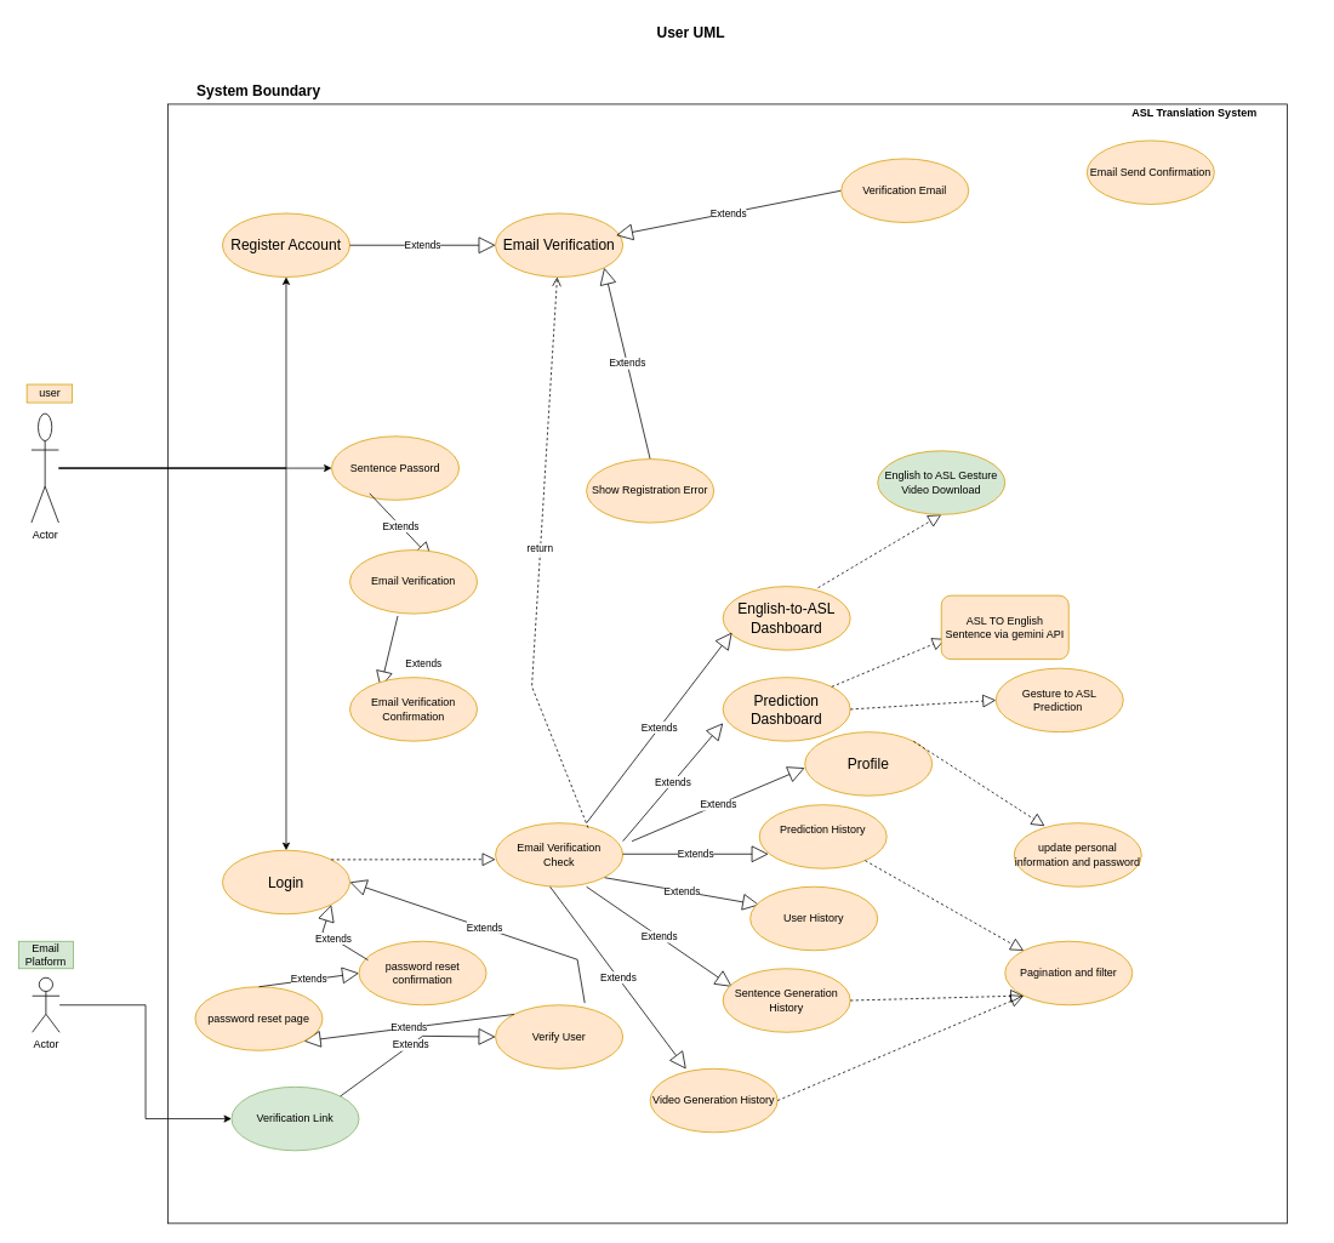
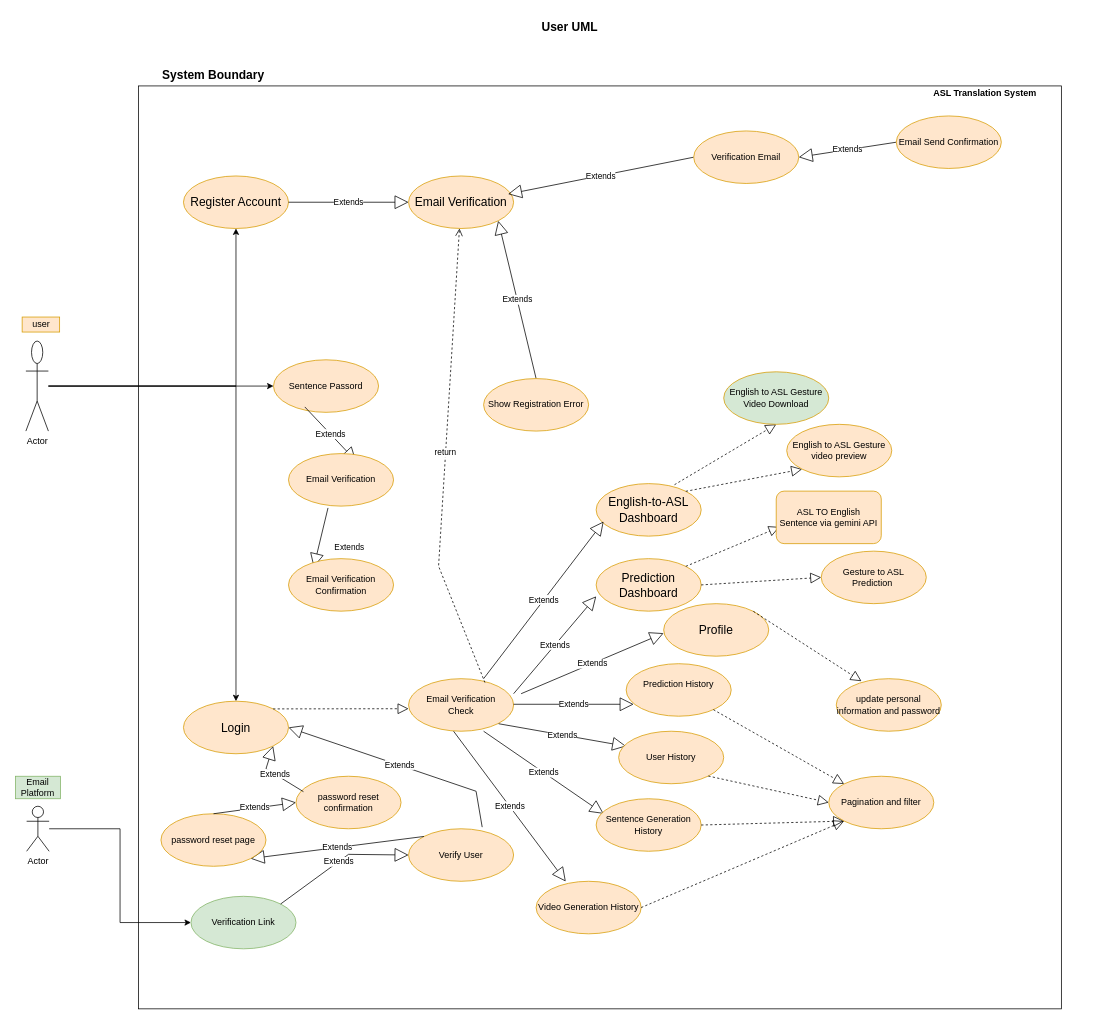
+ <mxCell id="18" value="Extends" style="endArrow=block;endSize=16;endFill=0;html=1;rounded=0;entryX=1;entryY=0.5;entryDx=0;entryDy=0;exitX=0;exitY=0.5;exitDx=0;exitDy=0;" parent="1" source="19" target="15" edge="1"><mxGeometry width="160" relative="1" as="geometry"><mxPoint x="1194" y="184" as="sourcePoint" /><mxPoint x="1064" y="203.51" as="targetPoint" /><Array as="points" /></mxGeometry></mxCell>
+ <mxCell id="56" value="English to ASL Gesture video preview" style="ellipse;whiteSpace=wrap;html=1;fillColor=#ffe6cc;strokeColor=#d79b00;" parent="1" vertex="1"><mxGeometry x="1048" y="565" width="140" height="70" as="geometry" /></mxCell>
+ <mxCell id="55" value="" style="endArrow=block;dashed=1;endFill=0;endSize=12;html=1;rounded=0;entryX=0;entryY=1;entryDx=0;entryDy=0;exitX=1;exitY=0;exitDx=0;exitDy=0;" parent="1" source="35" target="56" edge="1"><mxGeometry width="160" relative="1" as="geometry"><mxPoint x="914" y="654" as="sourcePoint" /><mxPoint x="1054" y="624" as="targetPoint" /></mxGeometry></mxCell>
+ <mxCell id="45" value="" style="endArrow=block;dashed=1;endFill=0;endSize=12;html=1;rounded=0;entryX=0;entryY=0.5;entryDx=0;entryDy=0;exitX=1;exitY=1;exitDx=0;exitDy=0;" parent="1" source="39" target="48" edge="1"><mxGeometry width="160" relative="1" as="geometry"><mxPoint x="938" y="1039" as="sourcePoint" /><mxPoint x="1104" y="1059" as="targetPoint" /></mxGeometry></mxCell>
